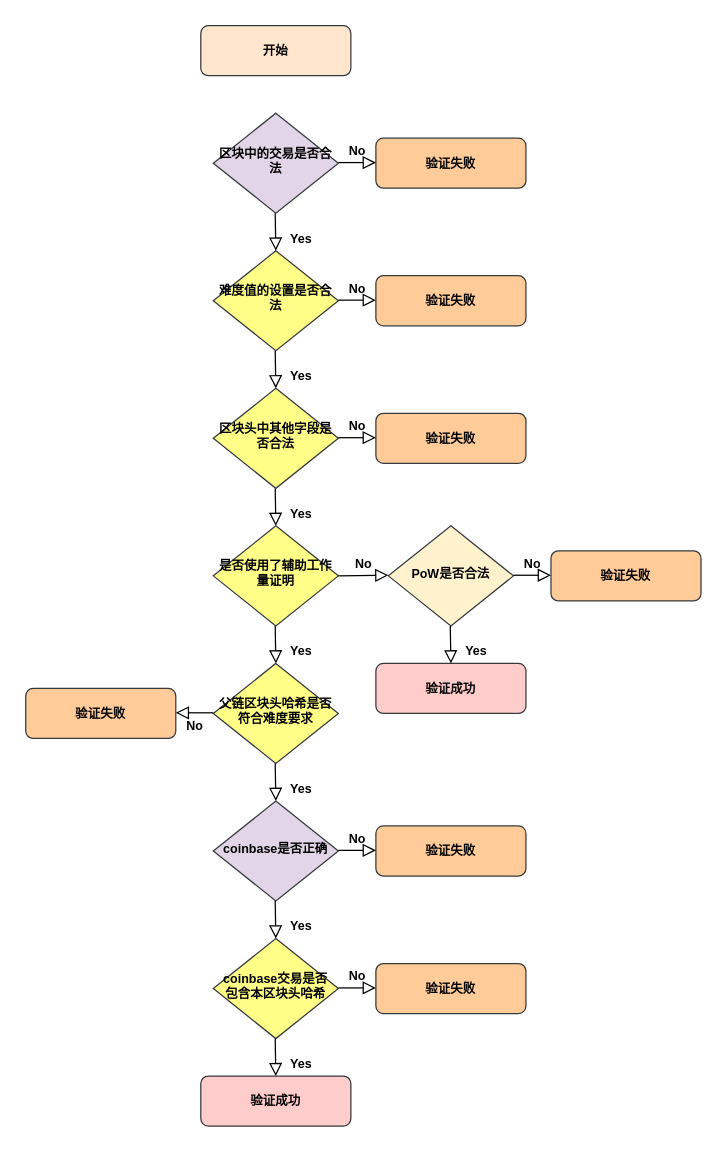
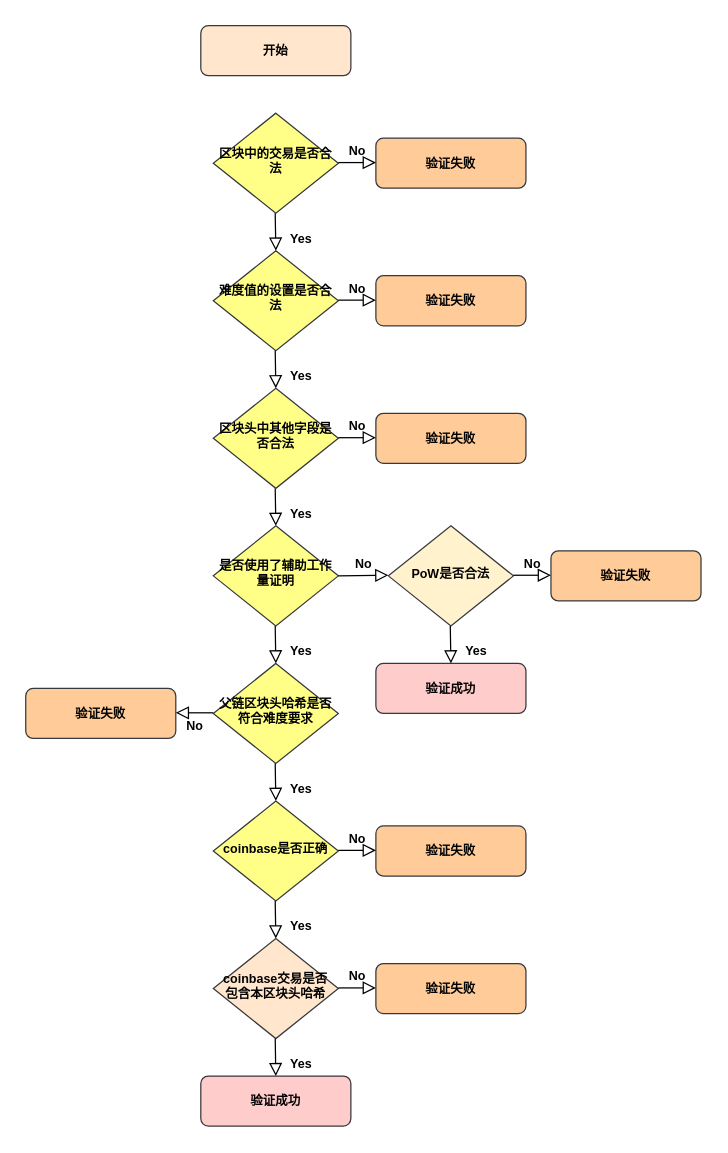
- <mxCell id="3" value="区块中的交易是否合法" style="rhombus;whiteSpace=wrap;html=1;shadow=0;fontFamily=Helvetica;fontSize=10;align=center;strokeWidth=1;spacing=6;spacingTop=-4;fillColor=#e1d5e7;strokeColor=#36393d;fontStyle=1;" parent="1" vertex="1"><mxGeometry x="170" y="90" width="100" height="80" as="geometry" /></mxCell>
+ <mxCell id="3" value="区块中的交易是否合法" style="rhombus;whiteSpace=wrap;html=1;shadow=0;fontFamily=Helvetica;fontSize=10;align=center;strokeWidth=1;spacing=6;spacingTop=-4;fillColor=#ffff88;strokeColor=#36393d;fontStyle=1" parent="1" vertex="1"><mxGeometry x="170" y="90" width="100" height="80" as="geometry" /></mxCell>
- <mxCell id="17" value="coinbase是否正确" style="rhombus;whiteSpace=wrap;html=1;shadow=0;fontFamily=Helvetica;fontSize=10;align=center;strokeWidth=1;spacing=6;spacingTop=-4;fillColor=#e1d5e7;strokeColor=#36393d;fontStyle=1;" vertex="1" parent="1"><mxGeometry x="170" y="640" width="100" height="80" as="geometry" /></mxCell>
+ <mxCell id="17" value="coinbase是否正确" style="rhombus;whiteSpace=wrap;html=1;shadow=0;fontFamily=Helvetica;fontSize=10;align=center;strokeWidth=1;spacing=6;spacingTop=-4;fillColor=#ffff88;strokeColor=#36393d;fontStyle=1" vertex="1" parent="1"><mxGeometry x="170" y="640" width="100" height="80" as="geometry" /></mxCell>
- <mxCell id="21" value="coinbase交易是否包含本区块头哈希" style="rhombus;whiteSpace=wrap;html=1;shadow=0;fontFamily=Helvetica;fontSize=10;align=center;strokeWidth=1;spacing=6;spacingTop=-4;fillColor=#ffff88;strokeColor=#36393d;fontStyle=1" vertex="1" parent="1"><mxGeometry x="170" y="750" width="100" height="80" as="geometry" /></mxCell>
+ <mxCell id="21" value="coinbase交易是否包含本区块头哈希" style="rhombus;whiteSpace=wrap;html=1;shadow=0;fontFamily=Helvetica;fontSize=10;align=center;strokeWidth=1;spacing=6;spacingTop=-4;fillColor=#ffe6cc;strokeColor=#36393d;fontStyle=1;" vertex="1" parent="1"><mxGeometry x="170" y="750" width="100" height="80" as="geometry" /></mxCell>
